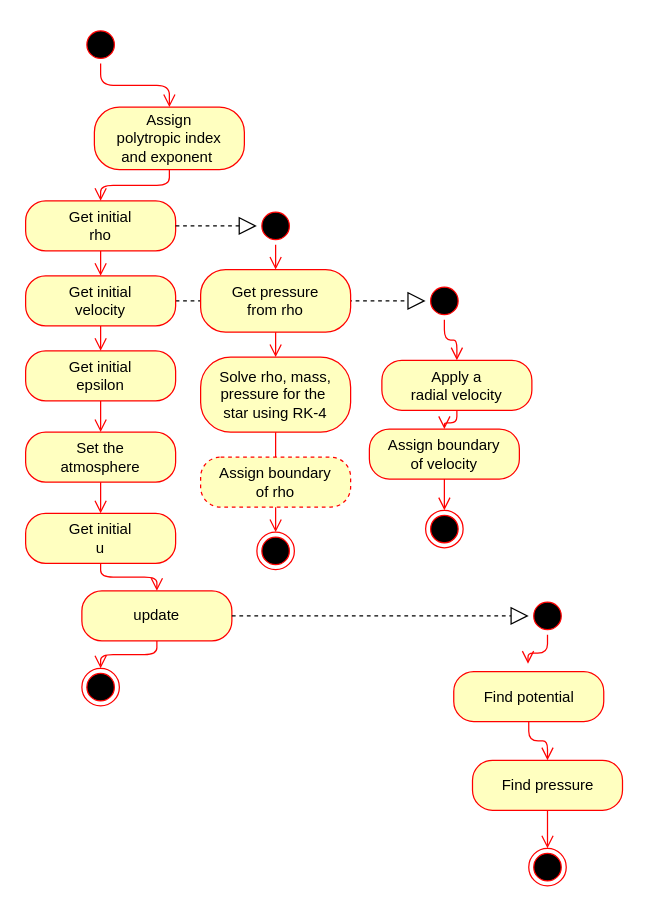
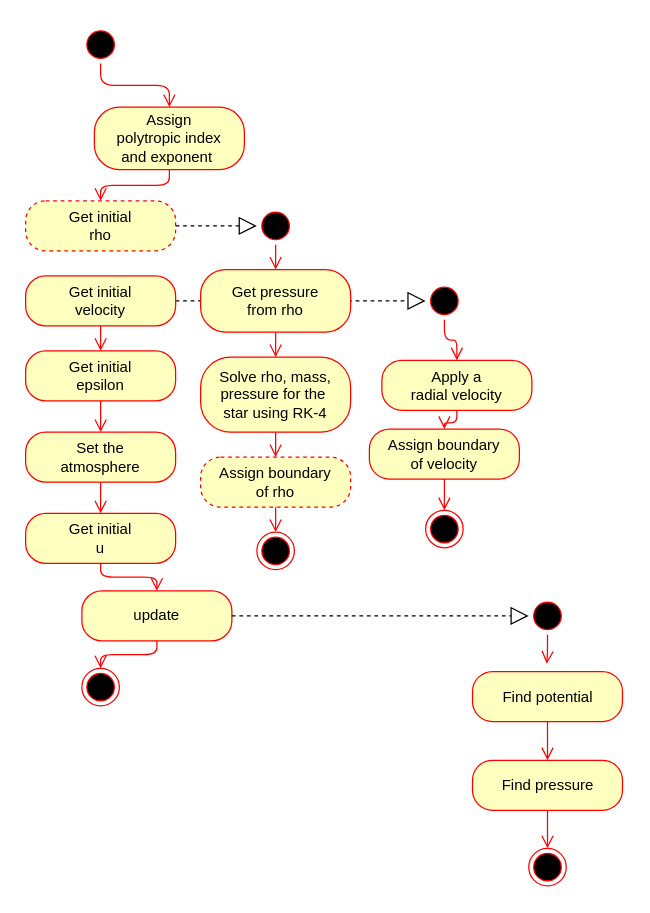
- <mxCell id="7" value="Get initial&lt;br&gt;rho" style="rounded=1;whiteSpace=wrap;html=1;arcSize=40;fontColor=#000000;fillColor=#ffffc0;strokeColor=#ff0000;" parent="1" vertex="1"><mxGeometry x="20" y="160" width="120" height="40" as="geometry" /></mxCell>
+ <mxCell id="7" value="Get initial&lt;br&gt;rho" style="rounded=1;whiteSpace=wrap;html=1;arcSize=40;fontColor=#000000;fillColor=#ffffc0;strokeColor=#ff0000;dashed=1;" parent="1" vertex="1"><mxGeometry x="20" y="160" width="120" height="40" as="geometry" /></mxCell>
- <mxCell id="8" value="" style="edgeStyle=orthogonalEdgeStyle;html=1;verticalAlign=bottom;endArrow=open;endSize=8;strokeColor=#ff0000;entryX=0.5;entryY=0;entryDx=0;entryDy=0;" parent="1" source="7" target="9" edge="1"><mxGeometry relative="1" as="geometry"><mxPoint x="80" y="360" as="targetPoint" /></mxGeometry></mxCell>
- <mxCell id="25" value="" style="edgeStyle=orthogonalEdgeStyle;html=1;verticalAlign=bottom;endArrow=none;endSize=8;strokeColor=#ff0000;entryX=0.5;entryY=0;entryDx=0;entryDy=0;" parent="1" source="24" target="26" edge="1"><mxGeometry relative="1" as="geometry"><mxPoint x="220" y="482.5" as="targetPoint" /></mxGeometry></mxCell>
+ <mxCell id="25" value="" style="edgeStyle=orthogonalEdgeStyle;html=1;verticalAlign=bottom;endArrow=open;endSize=8;strokeColor=#ff0000;entryX=0.5;entryY=0;entryDx=0;entryDy=0;" parent="1" source="24" target="26" edge="1"><mxGeometry relative="1" as="geometry"><mxPoint x="220" y="482.5" as="targetPoint" /></mxGeometry></mxCell>
- <mxCell id="38" value="Find potential" style="rounded=1;whiteSpace=wrap;html=1;arcSize=40;fontColor=#000000;fillColor=#ffffc0;strokeColor=#ff0000;" vertex="1" parent="1"><mxGeometry x="362.5" y="536.5" width="120" height="40" as="geometry" /></mxCell>
+ <mxCell id="38" value="Find potential" style="rounded=1;whiteSpace=wrap;html=1;arcSize=40;fontColor=#000000;fillColor=#ffffc0;strokeColor=#ff0000;" vertex="1" parent="1"><mxGeometry x="377.5" y="536.5" width="120" height="40" as="geometry" /></mxCell>
